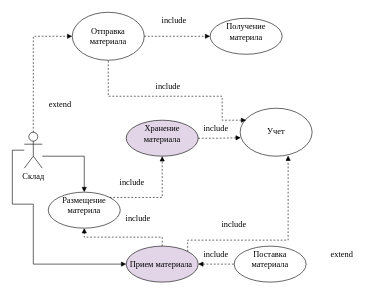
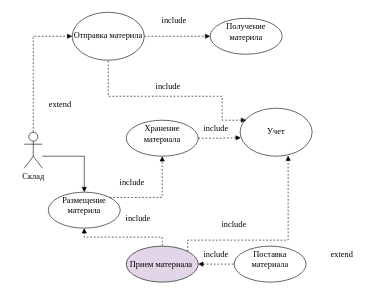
- <mxCell id="12" value="Отправка материала" style="ellipse;whiteSpace=wrap;html=1;fontFamily=Times New Roman;fontSize=14;" vertex="1" parent="1"><mxGeometry x="120" y="20" width="120" height="80" as="geometry" /></mxCell>
+ <mxCell id="12" value="Отправка материла" style="ellipse;whiteSpace=wrap;html=1;fontFamily=Times New Roman;fontSize=14;" vertex="1" parent="1"><mxGeometry x="120" y="20" width="120" height="80" as="geometry" /></mxCell>
- <mxCell id="8" value="Хранение материала" style="ellipse;whiteSpace=wrap;html=1;fontFamily=Times New Roman;fontSize=14;verticalAlign=top;fillColor=#e1d5e7;" vertex="1" parent="1"><mxGeometry x="210" y="200" width="120" height="60" as="geometry" /></mxCell>
+ <mxCell id="8" value="Хранение материала" style="ellipse;whiteSpace=wrap;html=1;fontFamily=Times New Roman;fontSize=14;verticalAlign=top;" vertex="1" parent="1"><mxGeometry x="210" y="200" width="120" height="60" as="geometry" /></mxCell>
- <mxCell id="2" value="" style="edgeStyle=orthogonalEdgeStyle;rounded=0;orthogonalLoop=1;jettySize=auto;html=1;startArrow=none;startFill=0;endArrow=block;endFill=1;fontSize=14;fontFamily=Times New Roman;" edge="1" parent="1" source="4" target="6"><mxGeometry relative="1" as="geometry"><mxPoint x="20" y="270" as="sourcePoint" /><Array as="points"><mxPoint x="20" y="250" /><mxPoint x="20" y="340" /><mxPoint x="55" y="340" /><mxPoint x="55" y="440" /></Array></mxGeometry></mxCell>
